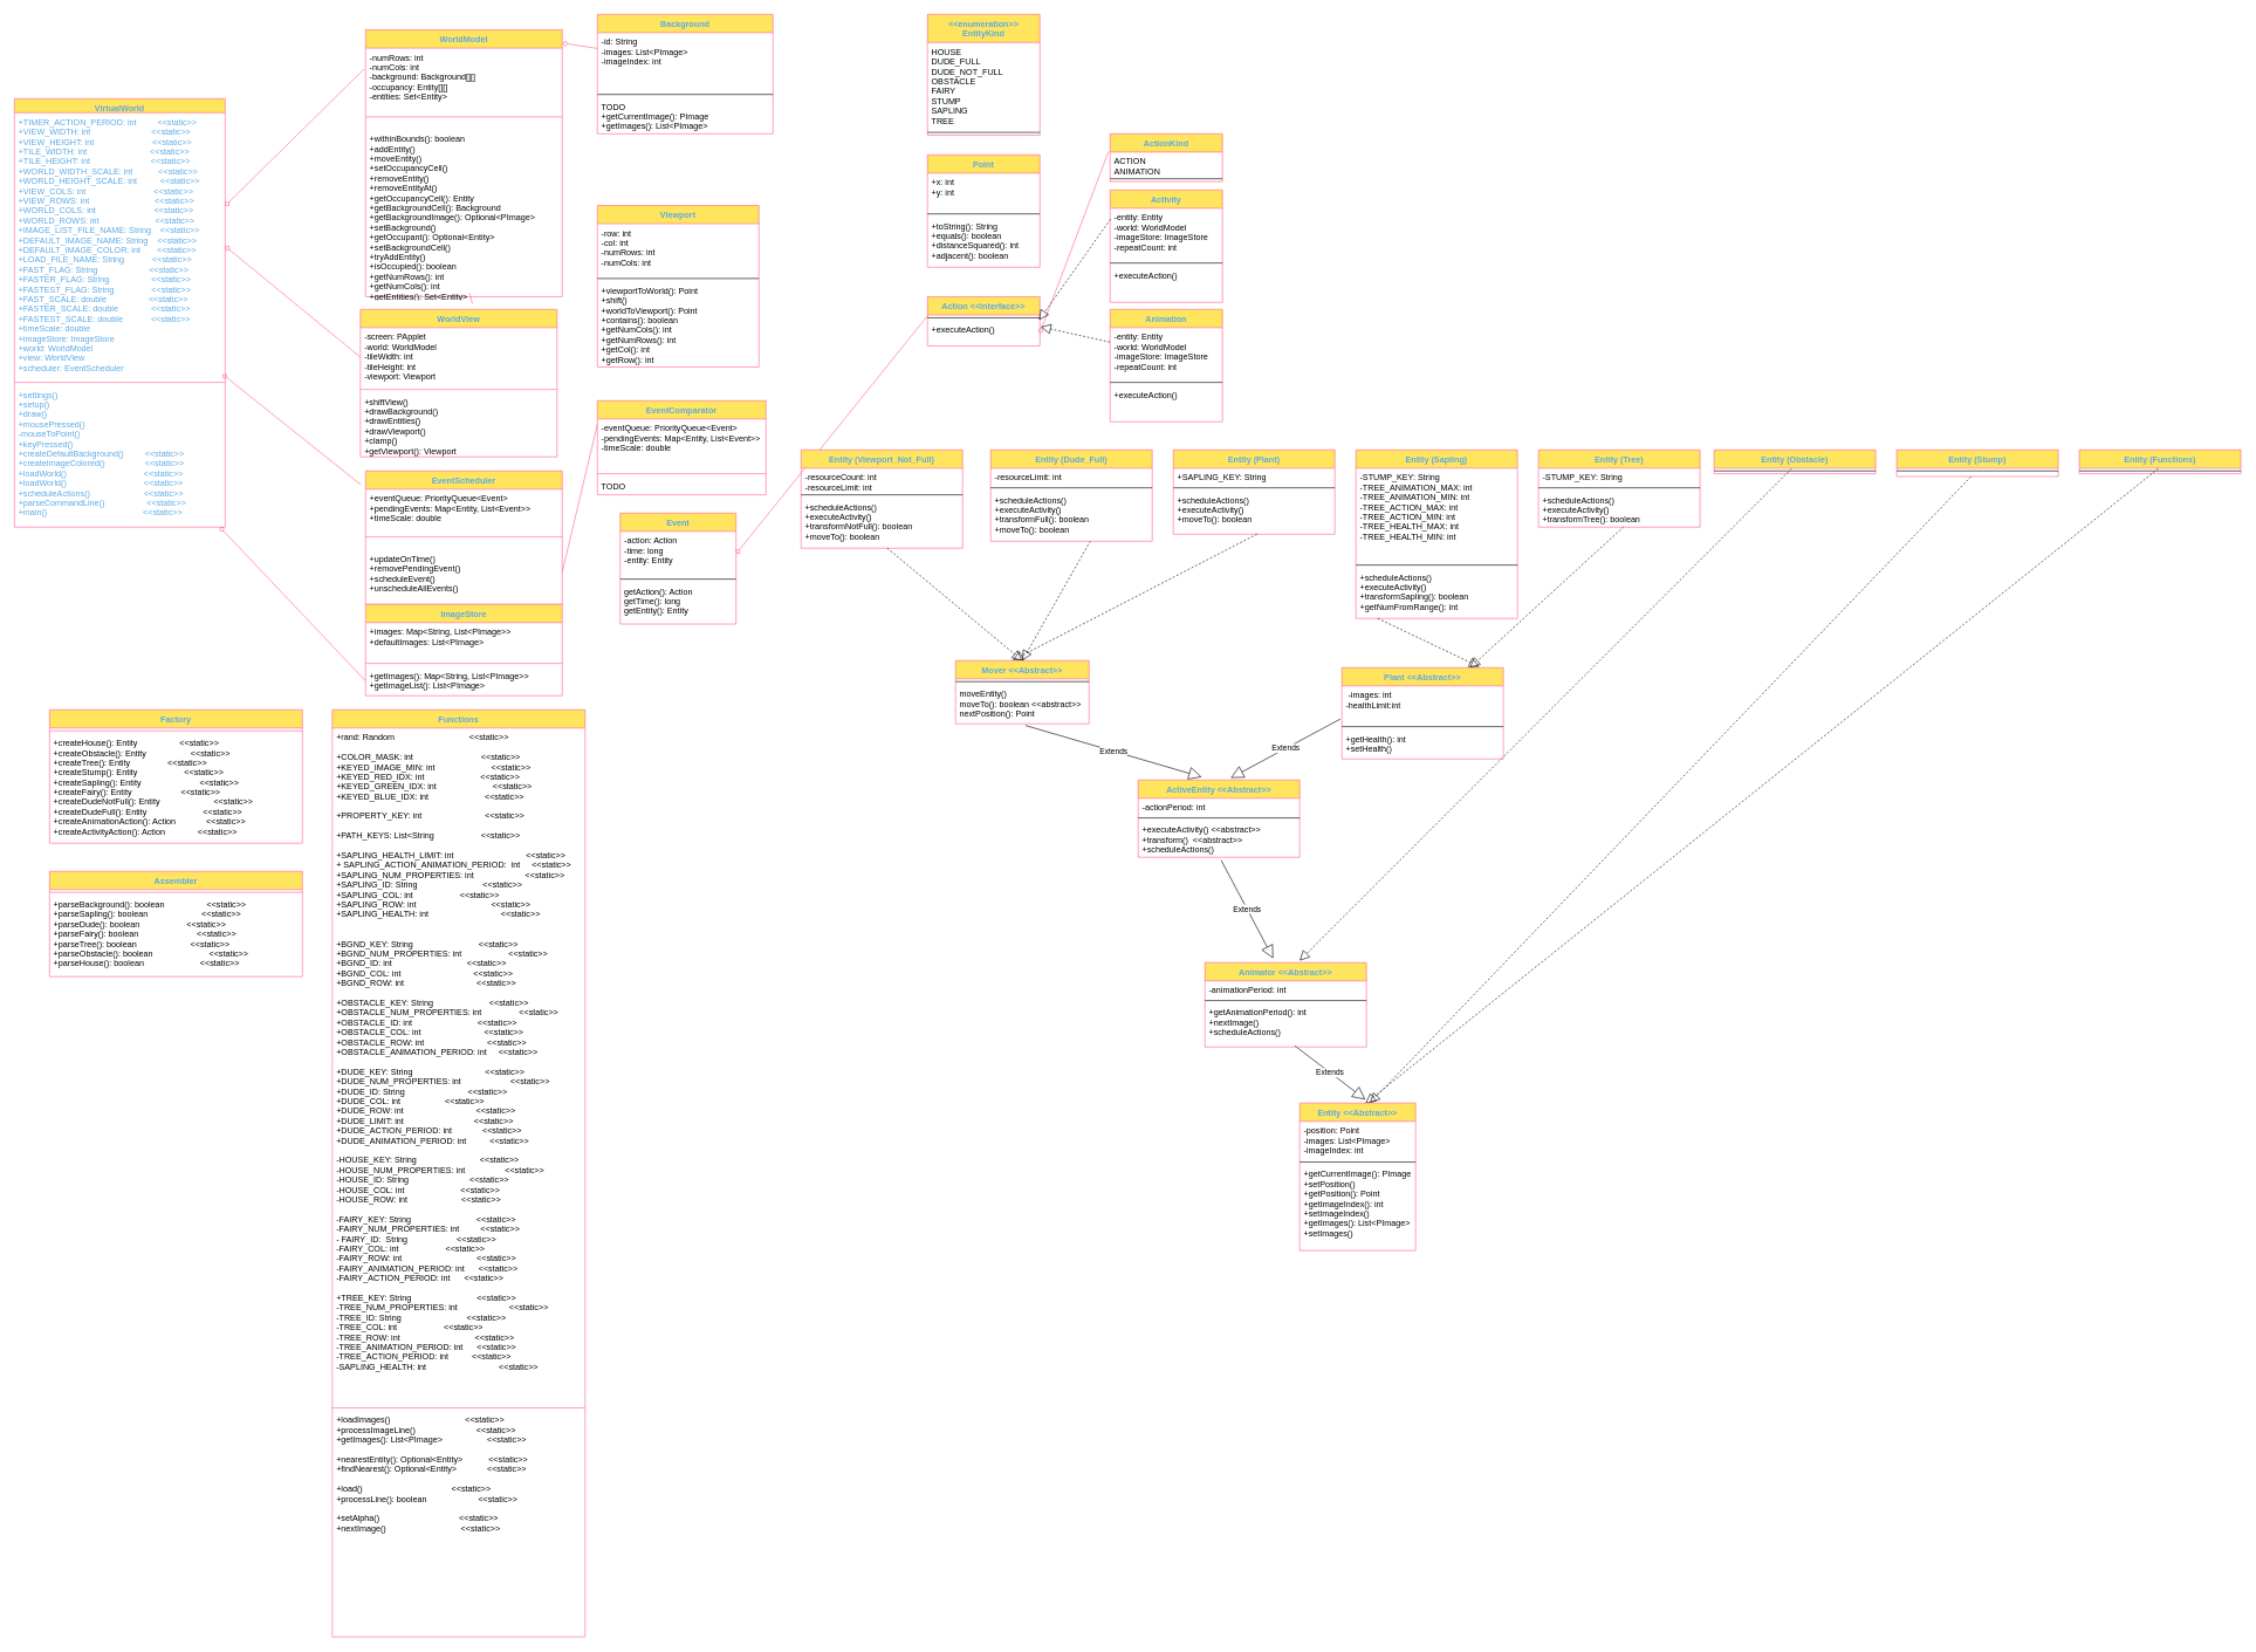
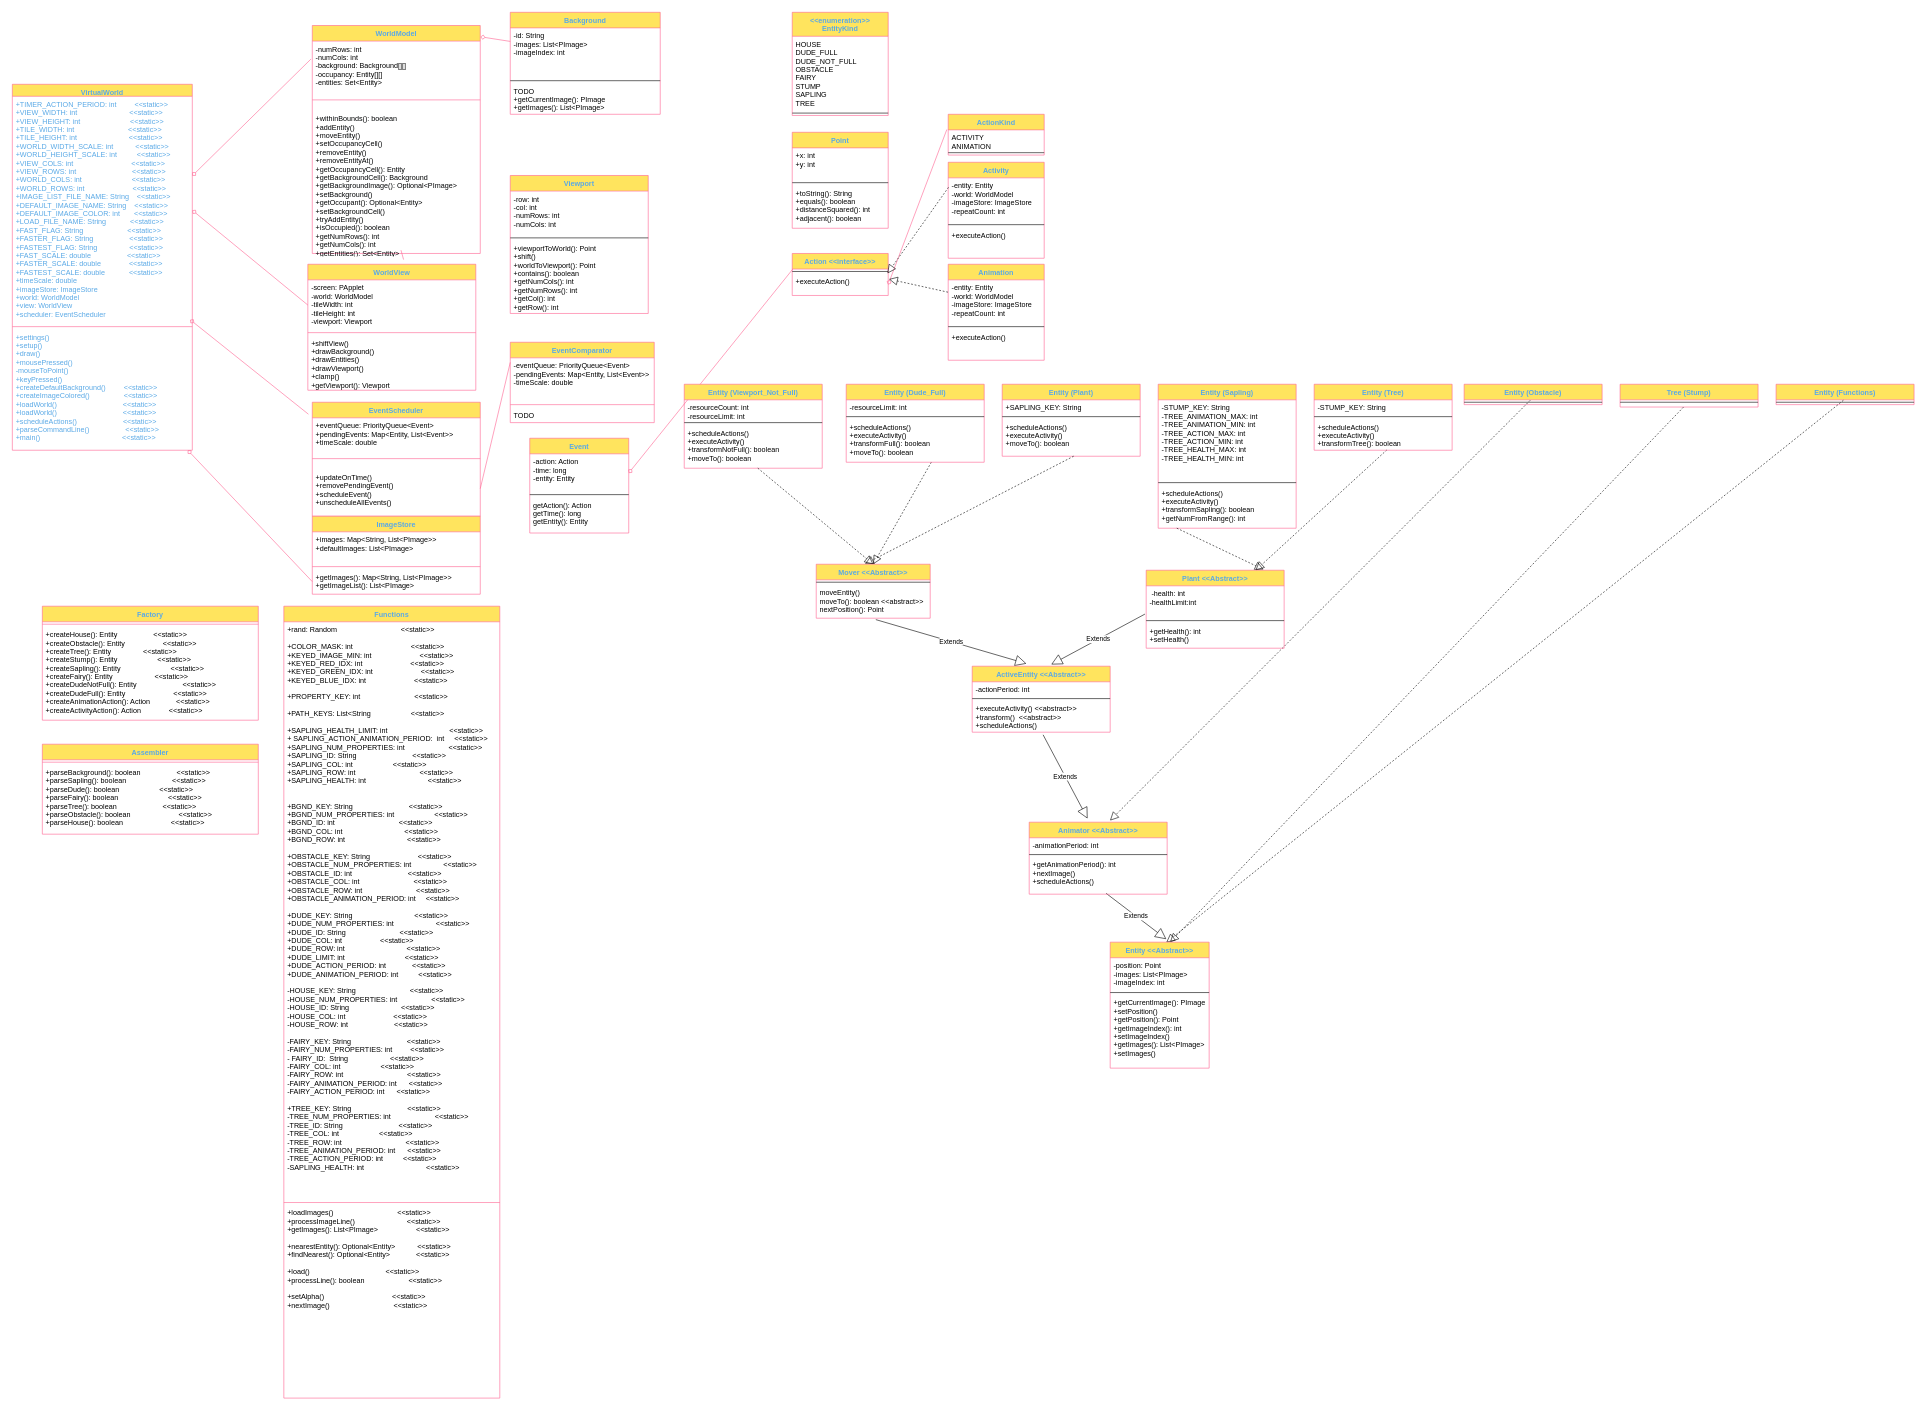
- <mxCell id="62" value="ACTION&#10;ANIMATION" style="text;strokeColor=none;fillColor=none;align=left;verticalAlign=top;spacingLeft=4;spacingRight=4;overflow=hidden;rotatable=0;points=[[0,0.5],[1,0.5]];portConstraint=eastwest;" parent="61" vertex="1"><mxGeometry y="26" width="160" height="34" as="geometry" /></mxCell>
+ <mxCell id="62" value="ACTIVITY&#10;ANIMATION" style="text;strokeColor=none;fillColor=none;align=left;verticalAlign=top;spacingLeft=4;spacingRight=4;overflow=hidden;rotatable=0;points=[[0,0.5],[1,0.5]];portConstraint=eastwest;" parent="61" vertex="1"><mxGeometry y="26" width="160" height="34" as="geometry" /></mxCell>
- <mxCell id="94" value="Entity (Stump)" style="swimlane;fontStyle=1;align=center;verticalAlign=top;childLayout=stackLayout;horizontal=1;startSize=26;horizontalStack=0;resizeParent=1;resizeParentMax=0;resizeLast=0;collapsible=1;marginBottom=0;hachureGap=4;pointerEvents=0;sketch=0;fontColor=#5AA9E6;strokeColor=#FF6392;fillColor=#FFE45E;" parent="1" vertex="1"><mxGeometry x="2700" y="640" width="230" height="38" as="geometry" /></mxCell>
+ <mxCell id="94" value="Tree (Stump)" style="swimlane;fontStyle=1;align=center;verticalAlign=top;childLayout=stackLayout;horizontal=1;startSize=26;horizontalStack=0;resizeParent=1;resizeParentMax=0;resizeLast=0;collapsible=1;marginBottom=0;hachureGap=4;pointerEvents=0;sketch=0;fontColor=#5AA9E6;strokeColor=#FF6392;fillColor=#FFE45E;" parent="1" vertex="1"><mxGeometry x="2700" y="640" width="230" height="38" as="geometry" /></mxCell>
- <mxCell id="123" value=" -images: int&#10;-healthLimit:int" style="text;strokeColor=none;fillColor=none;align=left;verticalAlign=top;spacingLeft=4;spacingRight=4;overflow=hidden;rotatable=0;points=[[0,0.5],[1,0.5]];portConstraint=eastwest;" parent="122" vertex="1"><mxGeometry y="26" width="230" height="54" as="geometry" /></mxCell>
+ <mxCell id="123" value=" -health: int&#10;-healthLimit:int" style="text;strokeColor=none;fillColor=none;align=left;verticalAlign=top;spacingLeft=4;spacingRight=4;overflow=hidden;rotatable=0;points=[[0,0.5],[1,0.5]];portConstraint=eastwest;" parent="122" vertex="1"><mxGeometry y="26" width="230" height="54" as="geometry" /></mxCell>
